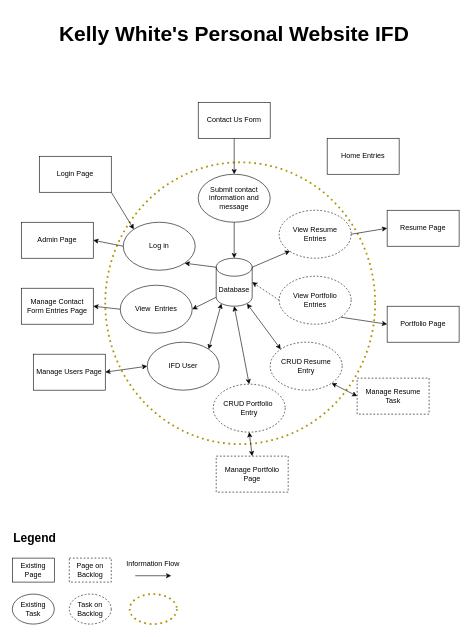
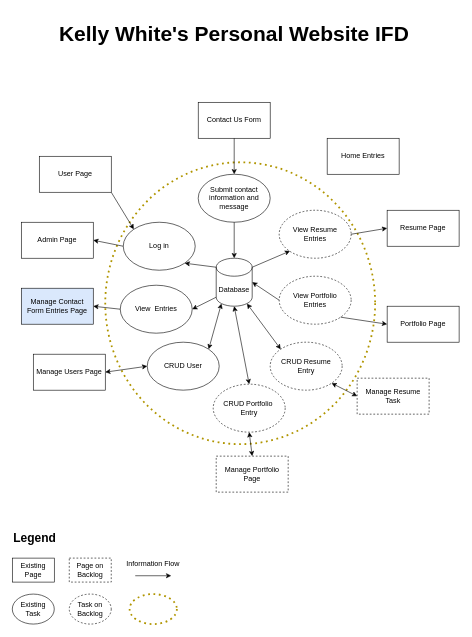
- <mxCell id="9" value="Login Page" style="rounded=0;whiteSpace=wrap;html=1;" parent="1" vertex="1"><mxGeometry x="65" y="260" width="120" height="60" as="geometry" /></mxCell>
+ <mxCell id="9" value="User Page" style="rounded=0;whiteSpace=wrap;html=1;" parent="1" vertex="1"><mxGeometry x="65" y="260" width="120" height="60" as="geometry" /></mxCell>
- <mxCell id="30" value="" style="endArrow=classic;html=1;entryX=1;entryY=0.5;entryDx=0;entryDy=0;exitX=0;exitY=0.5;exitDx=0;exitDy=0;entryPerimeter=0;dashed=1;" parent="1" source="20" target="4" edge="1"><mxGeometry width="50" height="50" relative="1" as="geometry"><mxPoint x="477.574" y="591.716" as="sourcePoint" /><mxPoint x="421.3" y="515.65" as="targetPoint" /></mxGeometry></mxCell>
+ <mxCell id="30" value="" style="endArrow=classic;html=1;entryX=1;entryY=0.5;entryDx=0;entryDy=0;exitX=0;exitY=0.5;exitDx=0;exitDy=0;entryPerimeter=0;" parent="1" source="20" target="4" edge="1"><mxGeometry width="50" height="50" relative="1" as="geometry"><mxPoint x="477.574" y="591.716" as="sourcePoint" /><mxPoint x="421.3" y="515.65" as="targetPoint" /></mxGeometry></mxCell>
- <mxCell id="10" value="Manage Contact Form Entries Page" style="rounded=0;whiteSpace=wrap;html=1;" parent="1" vertex="1"><mxGeometry x="35" y="480" width="120" height="60" as="geometry" /></mxCell>
+ <mxCell id="10" value="Manage Contact Form Entries Page" style="rounded=0;whiteSpace=wrap;html=1;fillColor=#dae8fc;" parent="1" vertex="1"><mxGeometry x="35" y="480" width="120" height="60" as="geometry" /></mxCell>
- <mxCell id="14" value="IFD User" style="ellipse;whiteSpace=wrap;html=1;" parent="1" vertex="1"><mxGeometry x="245" y="570" width="120" height="80" as="geometry" /></mxCell>
+ <mxCell id="14" value="CRUD User" style="ellipse;whiteSpace=wrap;html=1;" parent="1" vertex="1"><mxGeometry x="245" y="570" width="120" height="80" as="geometry" /></mxCell>
